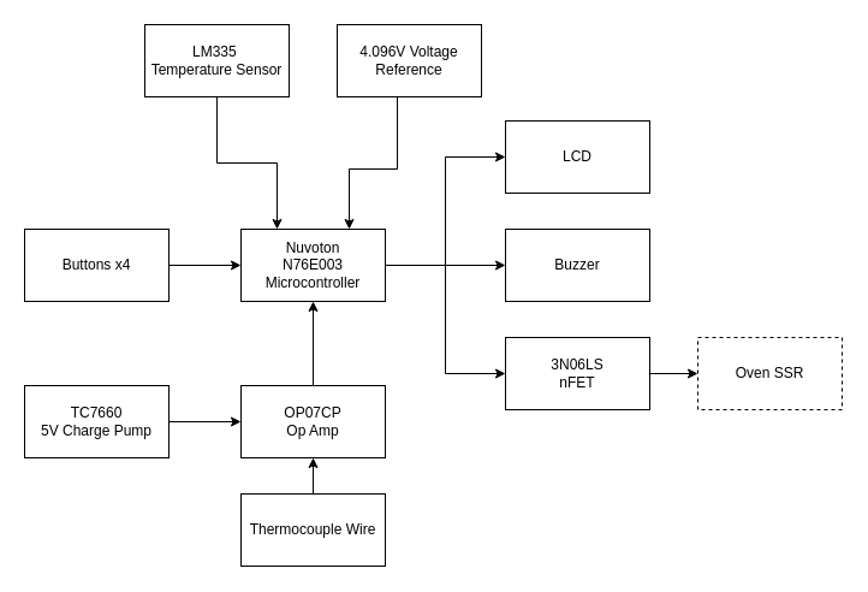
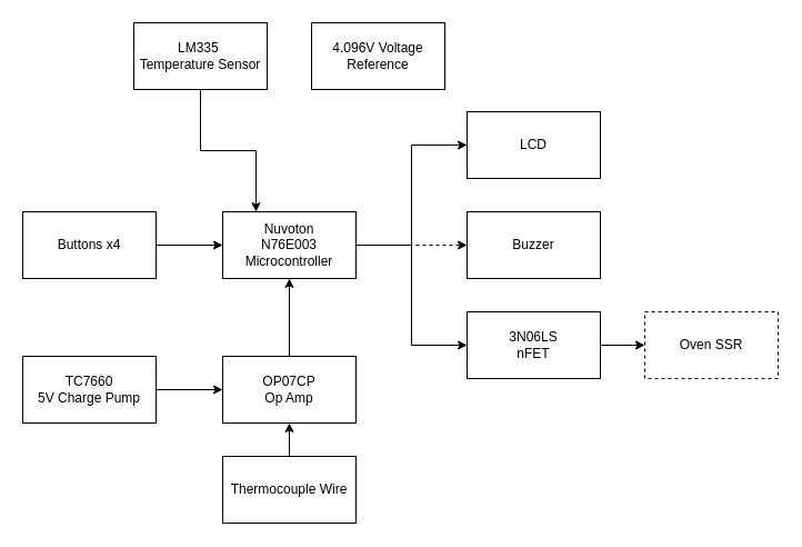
- <mxCell id="11" style="edgeStyle=orthogonalEdgeStyle;rounded=0;orthogonalLoop=1;jettySize=auto;html=1;entryX=0.75;entryY=0;entryDx=0;entryDy=0;" parent="1" source="12" target="5" edge="1"><mxGeometry relative="1" as="geometry"><Array as="points"><mxPoint x="330" y="140" /><mxPoint x="290" y="140" /></Array></mxGeometry></mxCell>
- <mxCell id="3" style="edgeStyle=orthogonalEdgeStyle;rounded=0;orthogonalLoop=1;jettySize=auto;html=1;entryX=0;entryY=0.5;entryDx=0;entryDy=0;" parent="1" source="5" target="6" edge="1"><mxGeometry relative="1" as="geometry" /></mxCell>
+ <mxCell id="3" style="edgeStyle=orthogonalEdgeStyle;rounded=0;orthogonalLoop=1;jettySize=auto;html=1;entryX=0;entryY=0.5;entryDx=0;entryDy=0;dashed=1;" parent="1" source="5" target="6" edge="1"><mxGeometry relative="1" as="geometry" /></mxCell>
